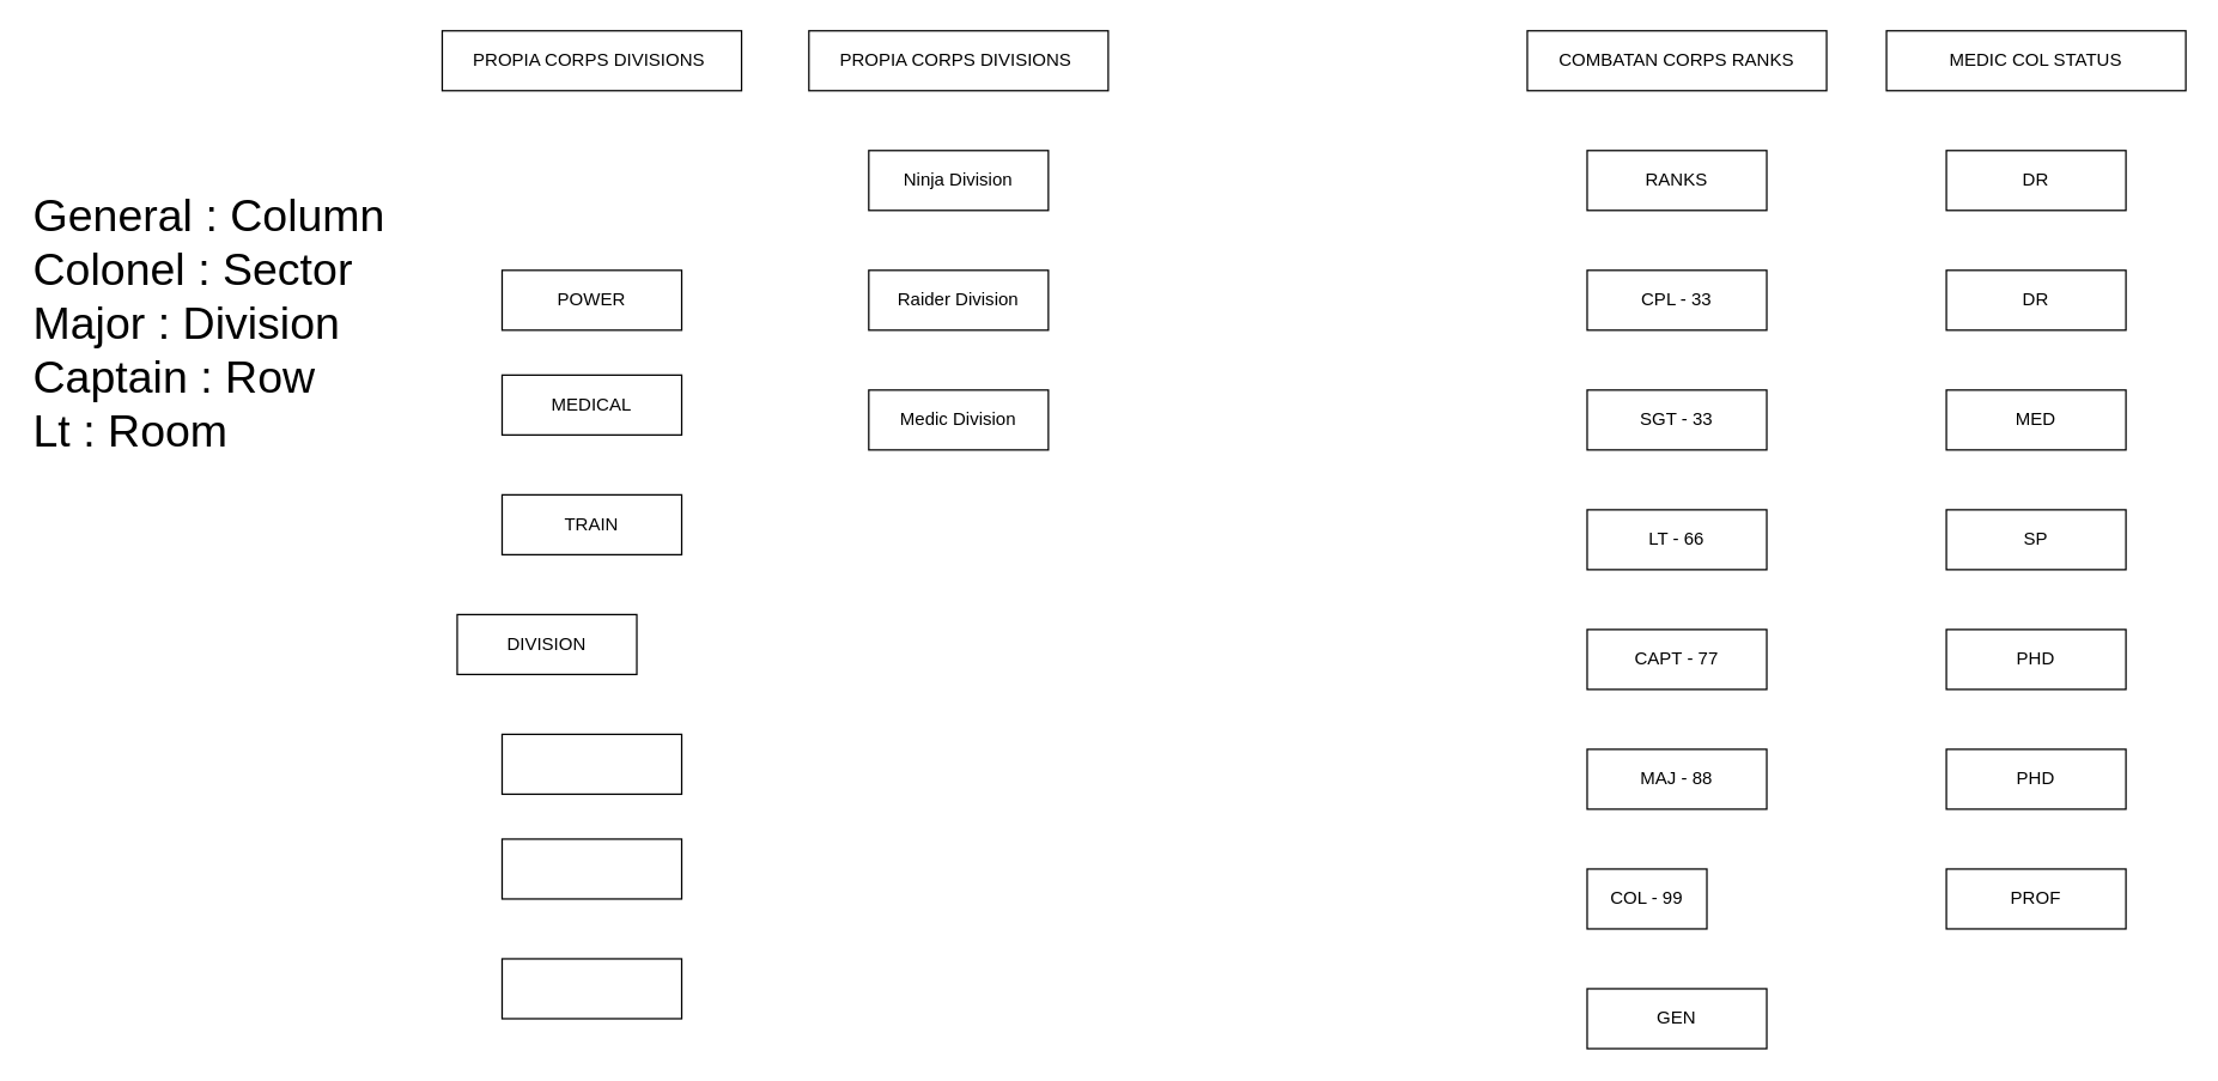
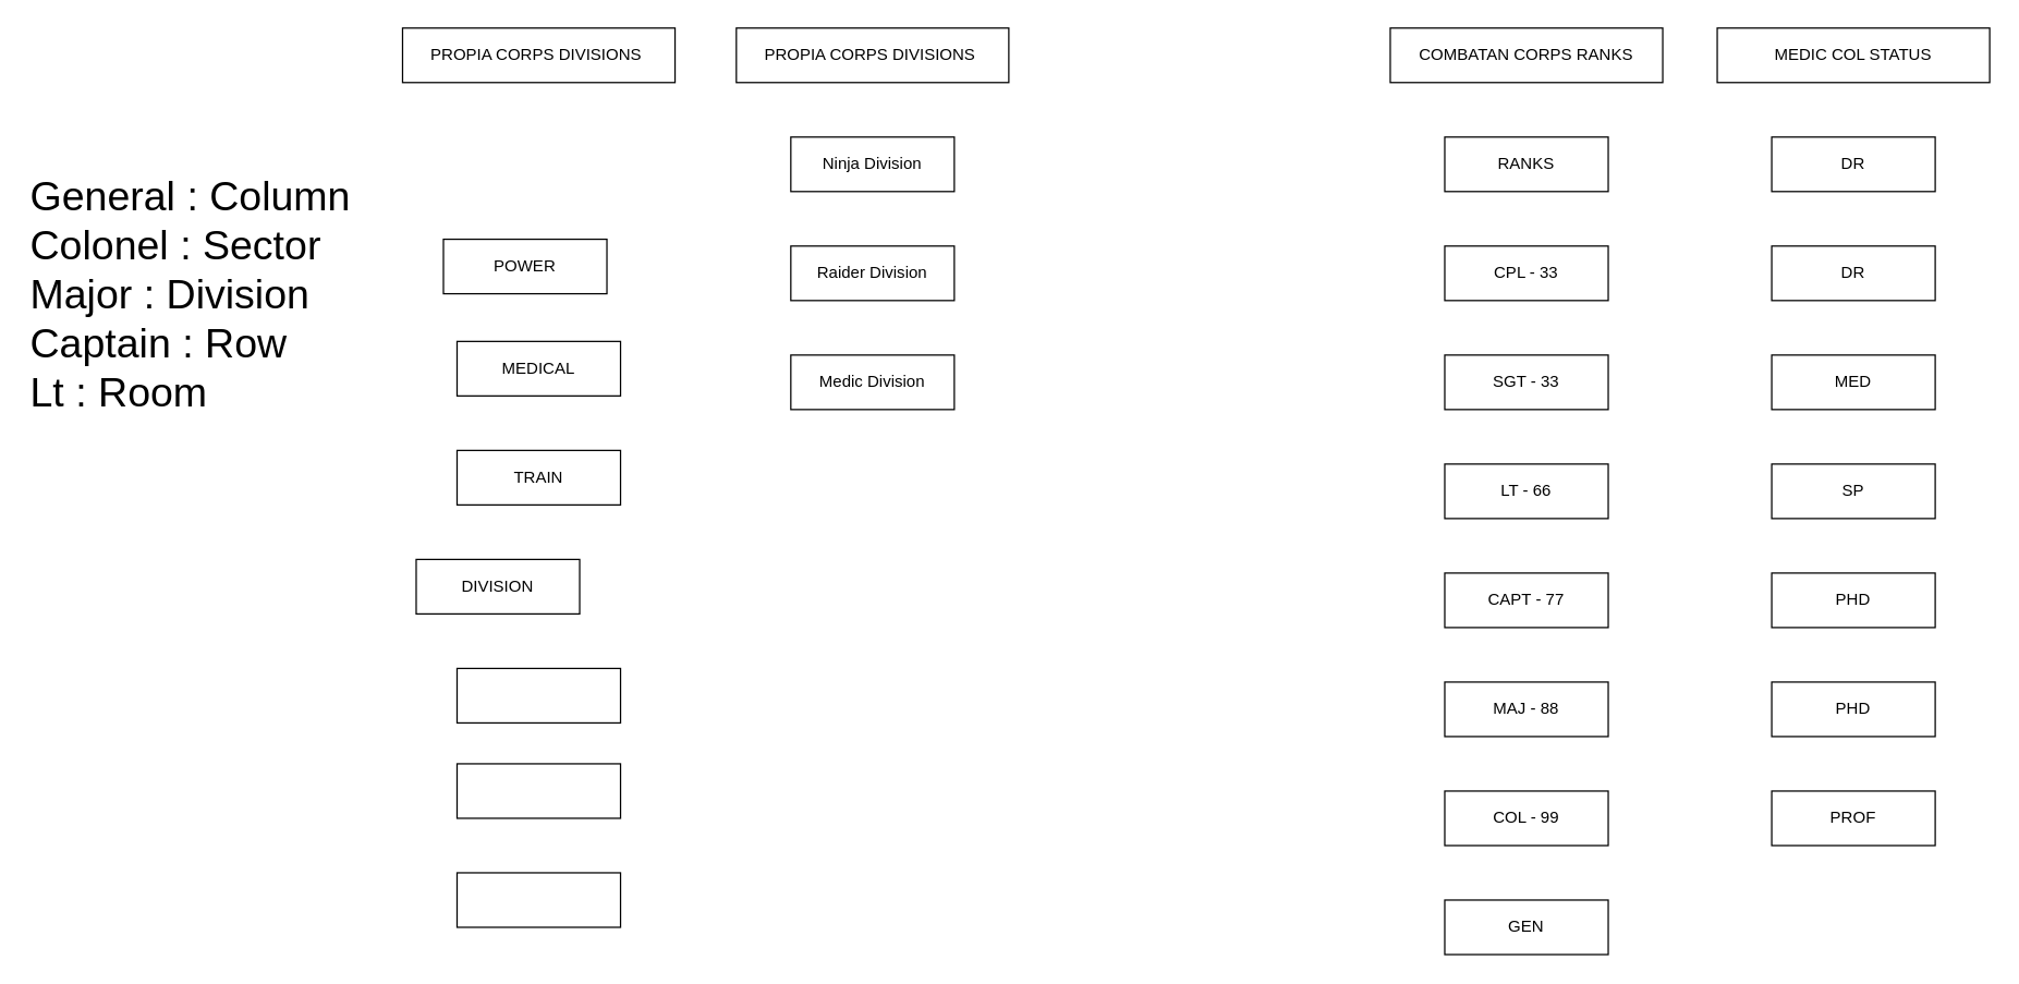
- <mxCell id="25" value="POWER" style="rounded=0;whiteSpace=wrap;html=1;" parent="1" vertex="1"><mxGeometry x="335" y="180" width="120" height="40" as="geometry" /></mxCell>
+ <mxCell id="25" value="POWER" style="rounded=0;whiteSpace=wrap;html=1;" parent="1" vertex="1"><mxGeometry x="325" y="175" width="120" height="40" as="geometry" /></mxCell>
- <mxCell id="11" value="COL - 99" style="rounded=0;whiteSpace=wrap;html=1;" parent="1" vertex="1"><mxGeometry x="1060" y="580" width="80" height="40" as="geometry" /></mxCell>
+ <mxCell id="11" value="COL - 99" style="rounded=0;whiteSpace=wrap;html=1;" parent="1" vertex="1"><mxGeometry x="1060" y="580" width="120" height="40" as="geometry" /></mxCell>
